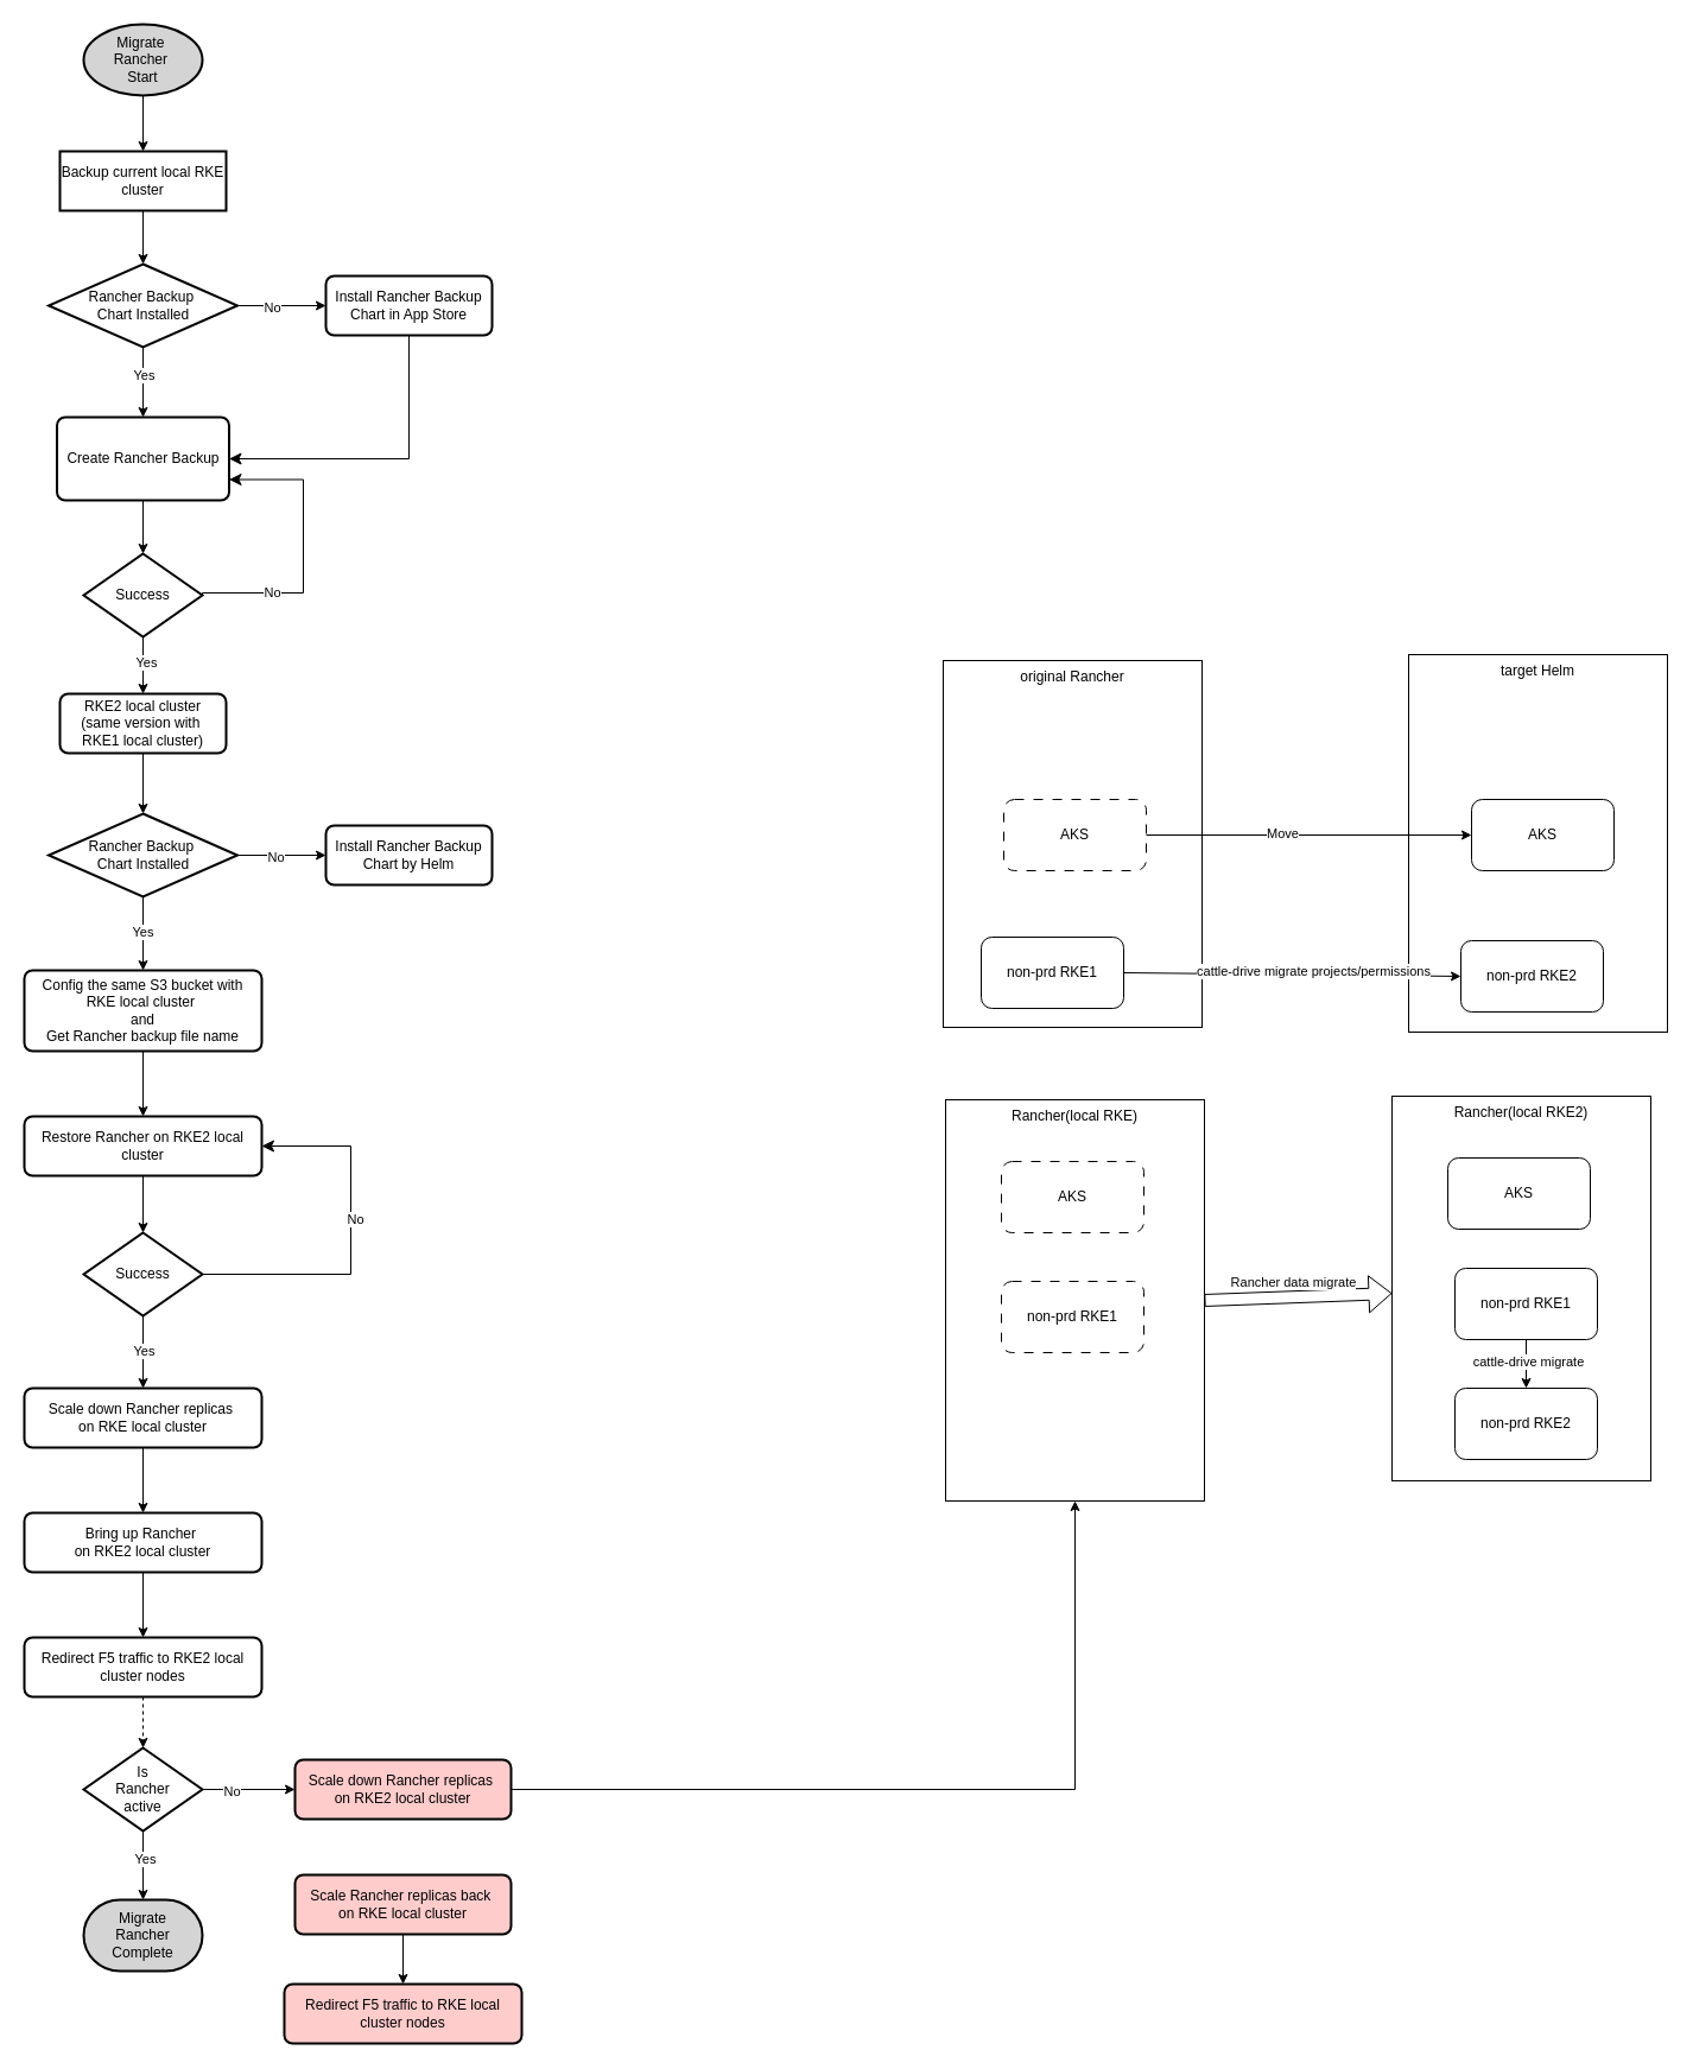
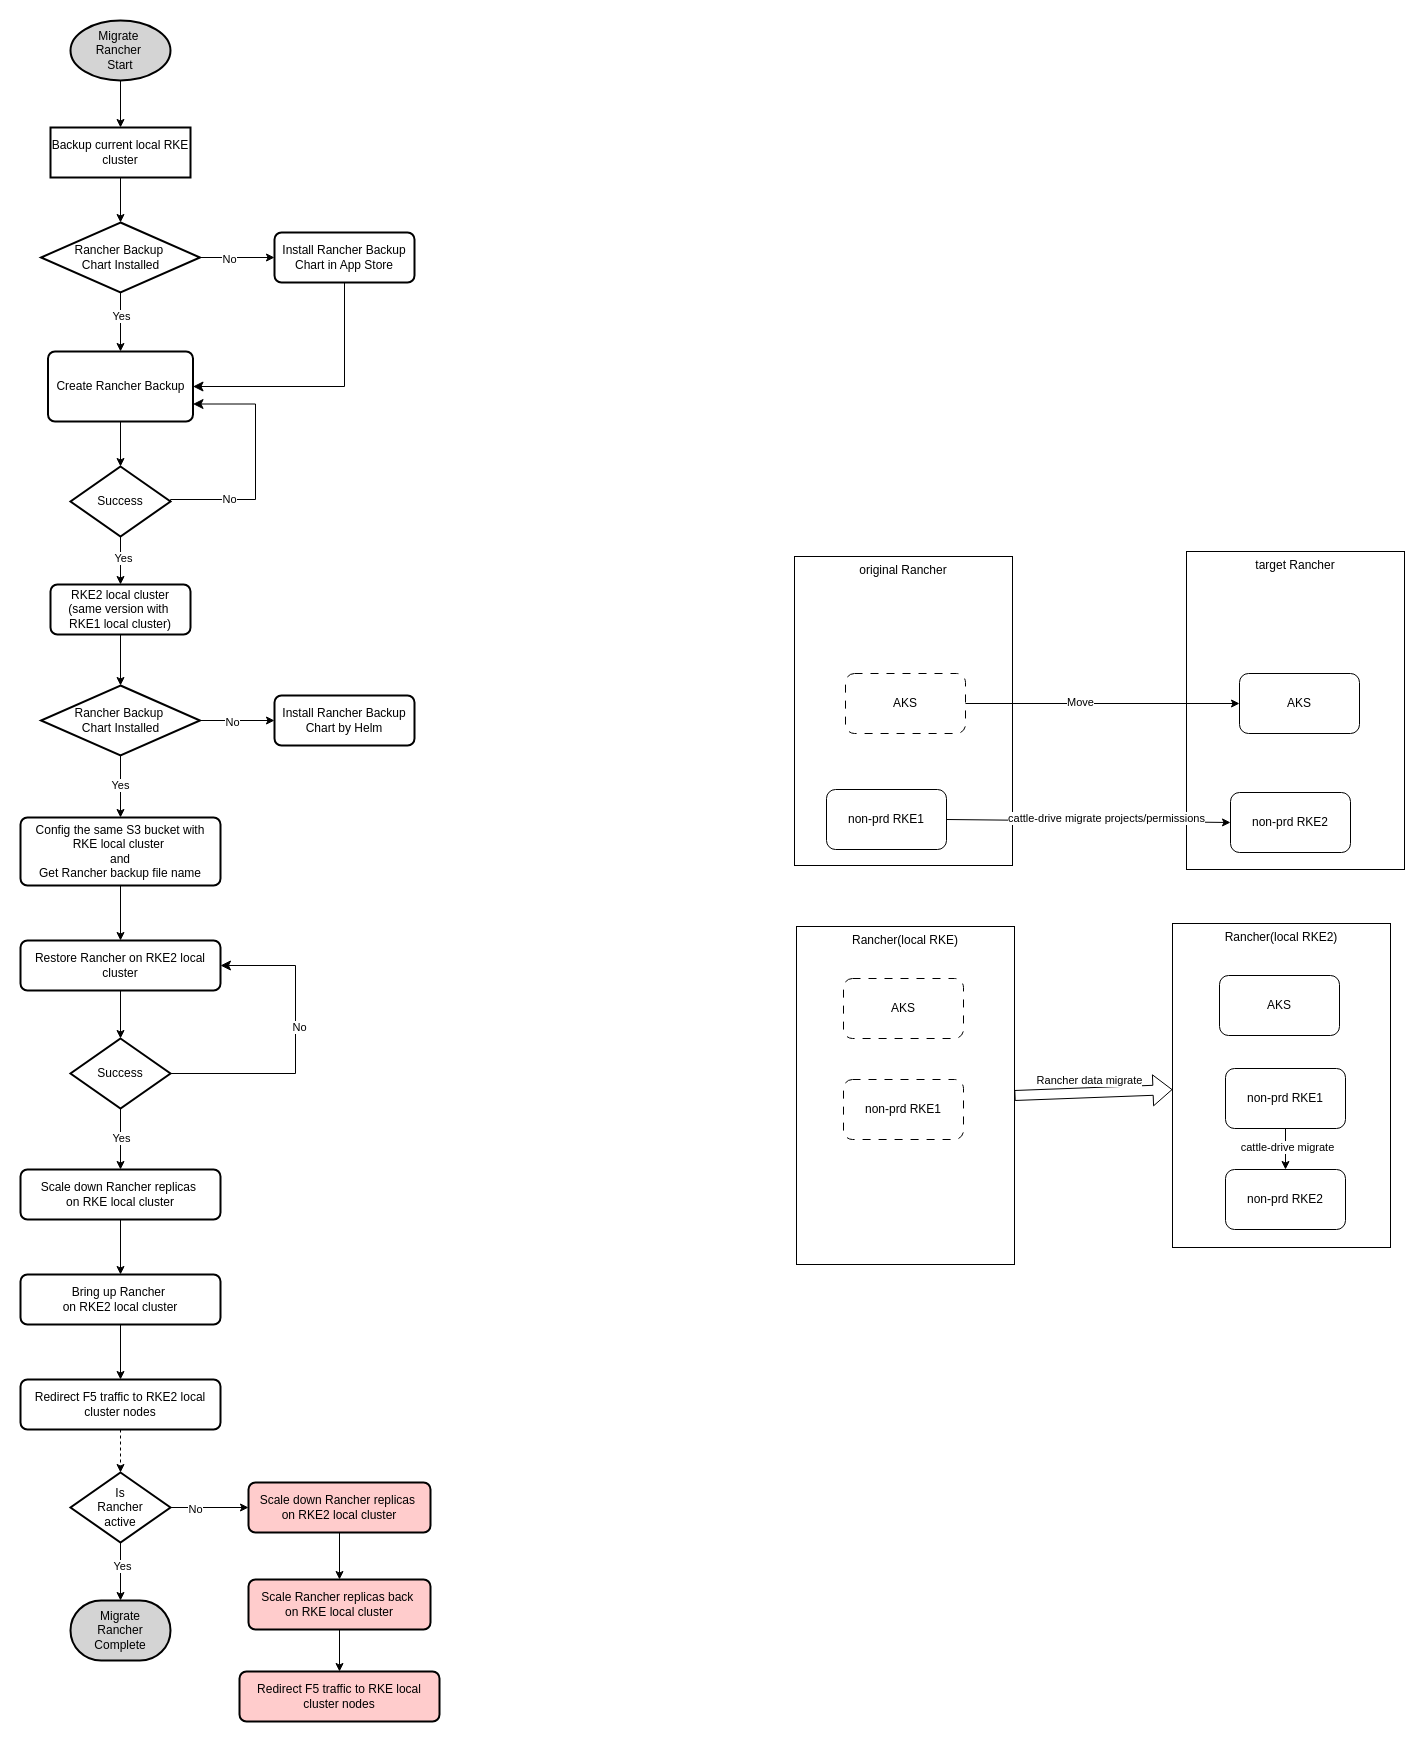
- <mxCell id="55" value="target Helm" style="rounded=0;whiteSpace=wrap;html=1;verticalAlign=top;" vertex="1" parent="1"><mxGeometry x="1186" y="551" width="218" height="318" as="geometry" /></mxCell>
+ <mxCell id="55" value="target Rancher" style="rounded=0;whiteSpace=wrap;html=1;verticalAlign=top;" vertex="1" parent="1"><mxGeometry x="1186" y="551" width="218" height="318" as="geometry" /></mxCell>
- <mxCell id="49" value="" style="edgeStyle=orthogonalEdgeStyle;rounded=0;orthogonalLoop=1;jettySize=auto;html=1;" parent="1" source="50" target="64" edge="1"><mxGeometry relative="1" as="geometry" /></mxCell>
+ <mxCell id="49" value="" style="edgeStyle=orthogonalEdgeStyle;rounded=0;orthogonalLoop=1;jettySize=auto;html=1;" parent="1" source="50" target="52" edge="1"><mxGeometry relative="1" as="geometry" /></mxCell>
